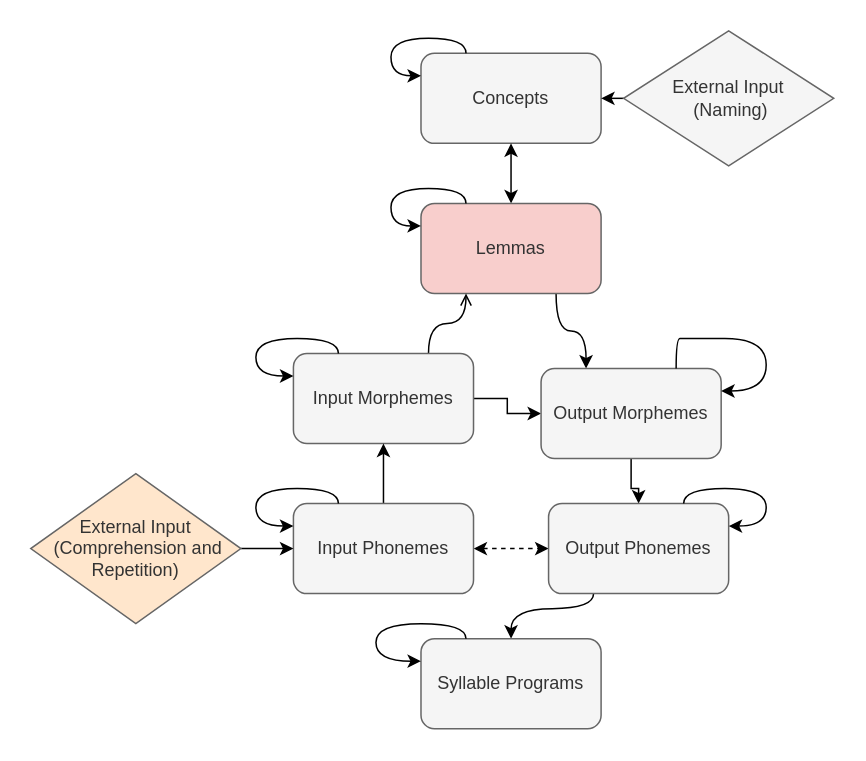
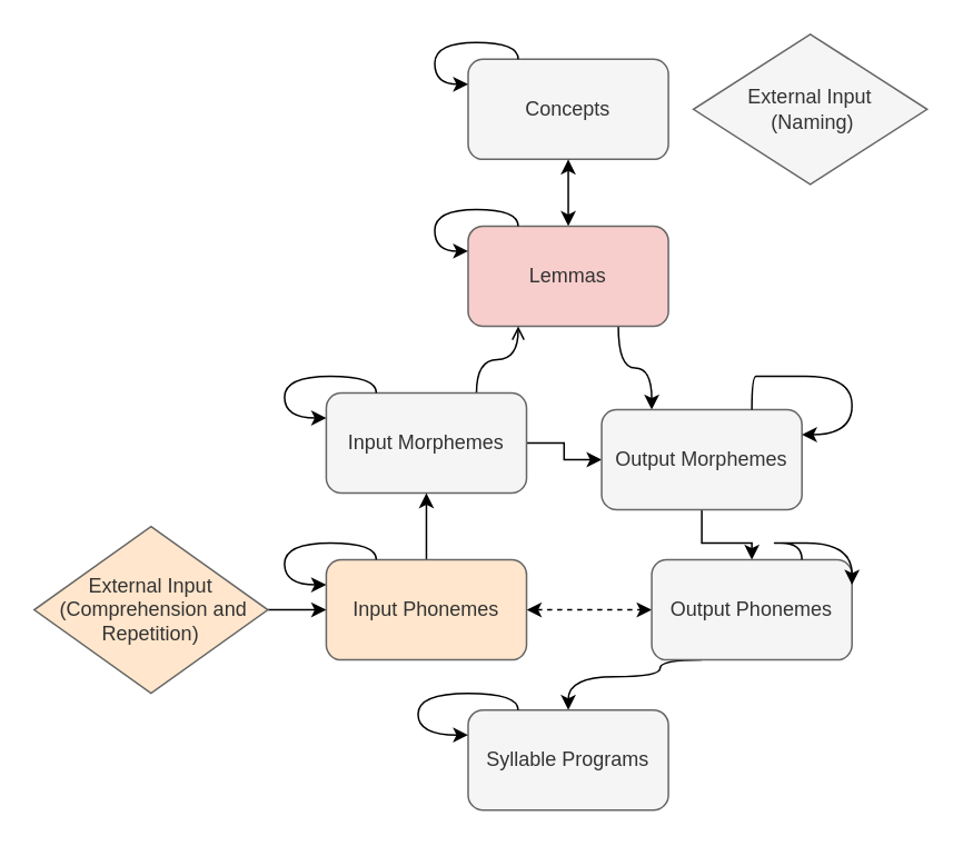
- <mxCell id="24" style="edgeStyle=orthogonalEdgeStyle;rounded=0;orthogonalLoop=1;jettySize=auto;html=1;exitX=0;exitY=0.5;exitDx=0;exitDy=0;entryX=1;entryY=0.5;entryDx=0;entryDy=0;" edge="1" parent="1" source="25" target="2"><mxGeometry relative="1" as="geometry" /></mxCell>
- <mxCell id="13" value="Input Phonemes" style="rounded=1;whiteSpace=wrap;html=1;fillColor=#f5f5f5;fontColor=#333333;strokeColor=#666666;" vertex="1" parent="1"><mxGeometry x="195" y="335" width="120" height="60" as="geometry" /></mxCell>
+ <mxCell id="13" value="Input Phonemes" style="rounded=1;whiteSpace=wrap;html=1;fillColor=#ffe6cc;fontColor=#333333;strokeColor=#666666;" vertex="1" parent="1"><mxGeometry x="195" y="335" width="120" height="60" as="geometry" /></mxCell>
- <mxCell id="15" value="Output Phonemes" style="rounded=1;whiteSpace=wrap;html=1;fillColor=#f5f5f5;fontColor=#333333;strokeColor=#666666;" vertex="1" parent="1"><mxGeometry x="365" y="335" width="120" height="60" as="geometry" /></mxCell>
+ <mxCell id="15" value="Output Phonemes" style="rounded=1;whiteSpace=wrap;html=1;fillColor=#f5f5f5;fontColor=#333333;strokeColor=#666666;" vertex="1" parent="1"><mxGeometry x="390" y="335" width="120" height="60" as="geometry" /></mxCell>
